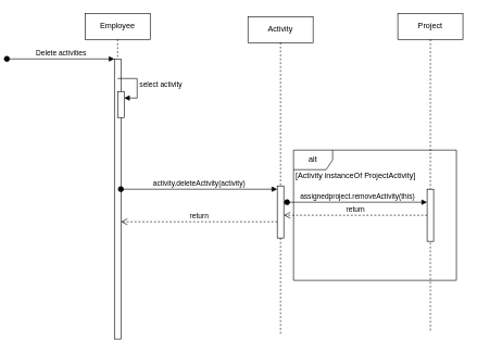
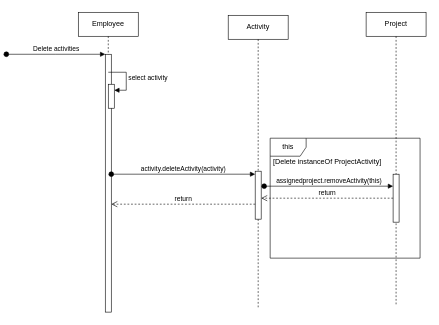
- <mxCell id="15" value="alt" style="shape=umlFrame;whiteSpace=wrap;html=1;pointerEvents=0;" vertex="1" parent="1"><mxGeometry x="340" y="230" width="250" height="200" as="geometry" /></mxCell>
+ <mxCell id="15" value="this" style="shape=umlFrame;whiteSpace=wrap;html=1;pointerEvents=0;" vertex="1" parent="1"><mxGeometry x="340" y="230" width="250" height="200" as="geometry" /></mxCell>
- <mxCell id="16" value="[Activity instanceOf ProjectActivity]" style="text;html=1;align=center;verticalAlign=middle;resizable=0;points=[];autosize=1;strokeColor=none;fillColor=none;" vertex="1" parent="1"><mxGeometry x="330" y="255" width="210" height="30" as="geometry" /></mxCell>
+ <mxCell id="16" value="[Delete instanceOf ProjectActivity]" style="text;html=1;align=center;verticalAlign=middle;resizable=0;points=[];autosize=1;strokeColor=none;fillColor=none;" vertex="1" parent="1"><mxGeometry x="330" y="255" width="210" height="30" as="geometry" /></mxCell>
